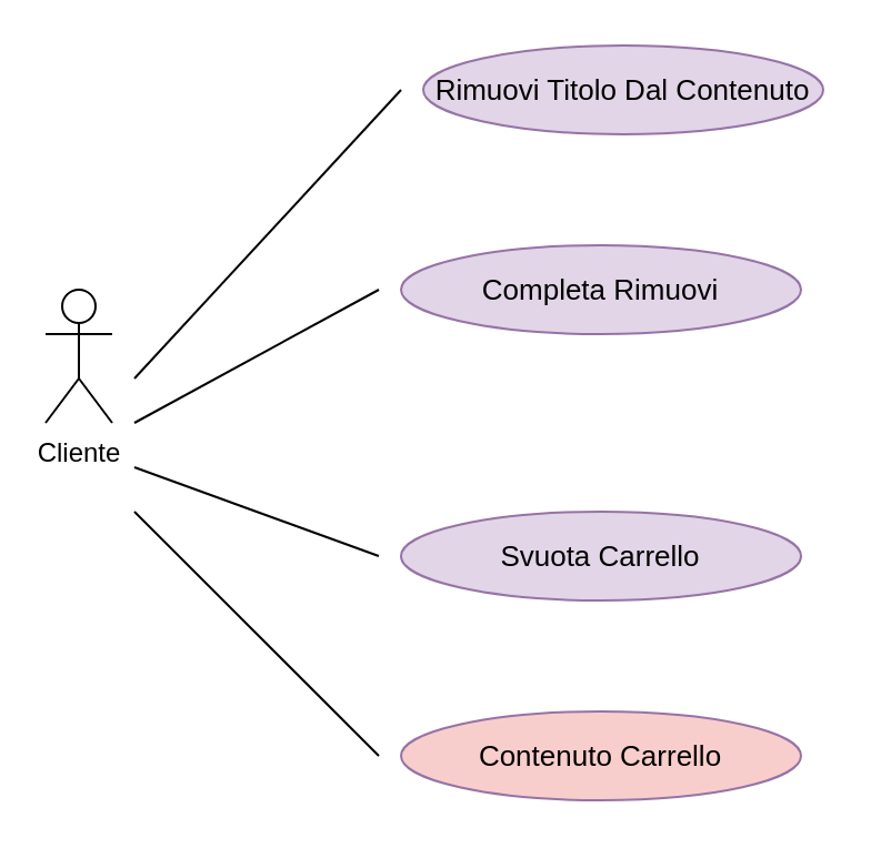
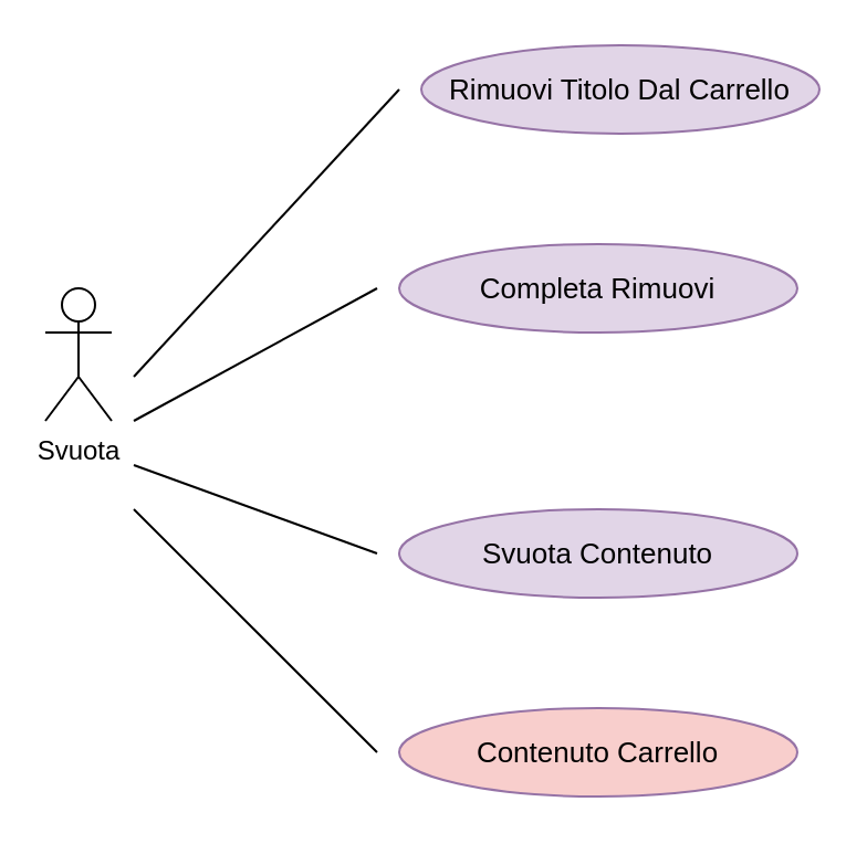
- <mxCell id="3" value="&lt;font style=&quot;font-size: 13px&quot;&gt;Rimuovi Titolo Dal Contenuto&lt;/font&gt;" style="ellipse;whiteSpace=wrap;html=1;fillColor=#e1d5e7;strokeColor=#9673a6;" parent="1" vertex="1"><mxGeometry x="190" y="20" width="180" height="40" as="geometry" /></mxCell>
+ <mxCell id="3" value="&lt;font style=&quot;font-size: 13px&quot;&gt;Rimuovi Titolo Dal Carrello&lt;/font&gt;" style="ellipse;whiteSpace=wrap;html=1;fillColor=#e1d5e7;strokeColor=#9673a6;" parent="1" vertex="1"><mxGeometry x="190" y="20" width="180" height="40" as="geometry" /></mxCell>
- <mxCell id="2" value="Cliente" style="shape=umlActor;verticalLabelPosition=bottom;verticalAlign=top;html=1;outlineConnect=0;" parent="1" vertex="1"><mxGeometry x="20" y="130" width="30" height="60" as="geometry" /></mxCell>
+ <mxCell id="2" value="Svuota" style="shape=umlActor;verticalLabelPosition=bottom;verticalAlign=top;html=1;outlineConnect=0;" parent="1" vertex="1"><mxGeometry x="20" y="130" width="30" height="60" as="geometry" /></mxCell>
- <mxCell id="5" value="&lt;font style=&quot;font-size: 13px&quot;&gt;Svuota Carrello&lt;/font&gt;" style="ellipse;whiteSpace=wrap;html=1;fillColor=#e1d5e7;strokeColor=#9673a6;" parent="1" vertex="1"><mxGeometry x="180" y="230" width="180" height="40" as="geometry" /></mxCell>
+ <mxCell id="5" value="&lt;font style=&quot;font-size: 13px&quot;&gt;Svuota Contenuto&lt;/font&gt;" style="ellipse;whiteSpace=wrap;html=1;fillColor=#e1d5e7;strokeColor=#9673a6;" parent="1" vertex="1"><mxGeometry x="180" y="230" width="180" height="40" as="geometry" /></mxCell>
